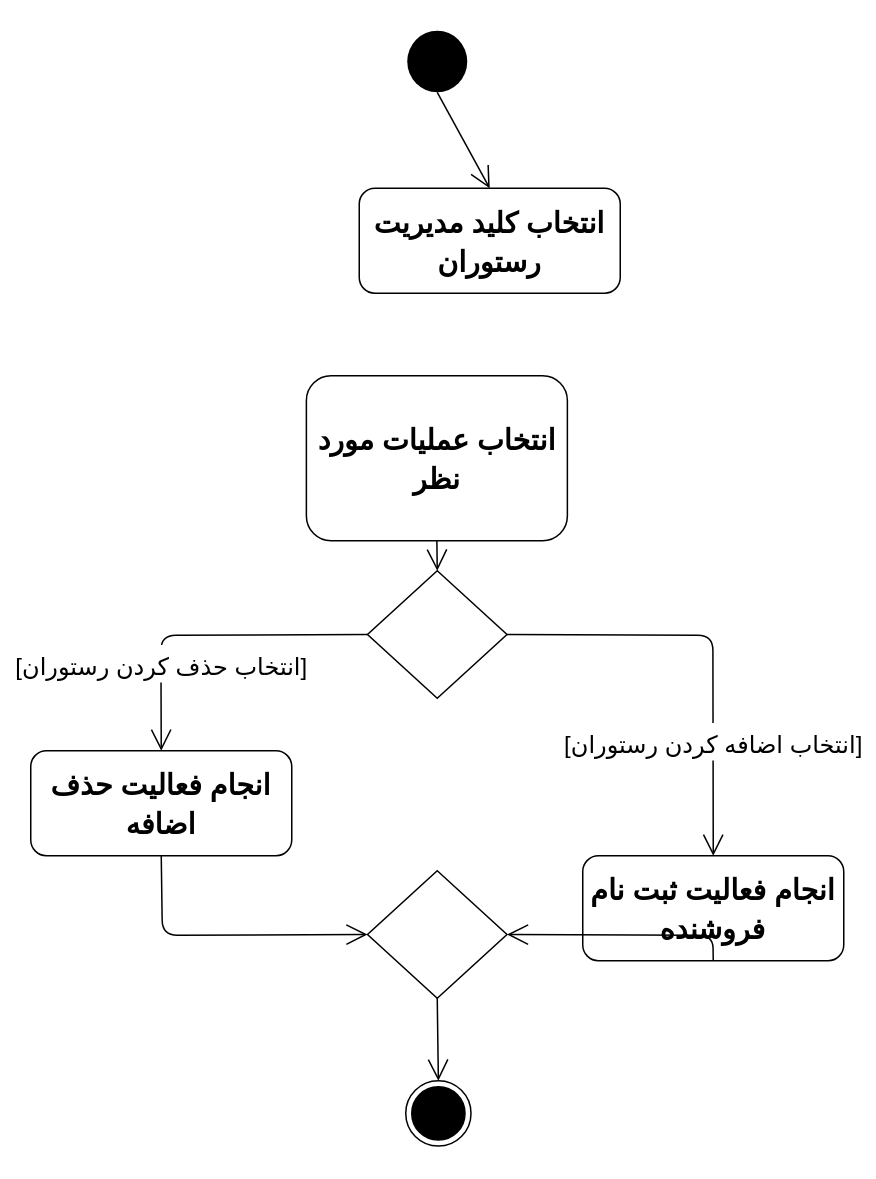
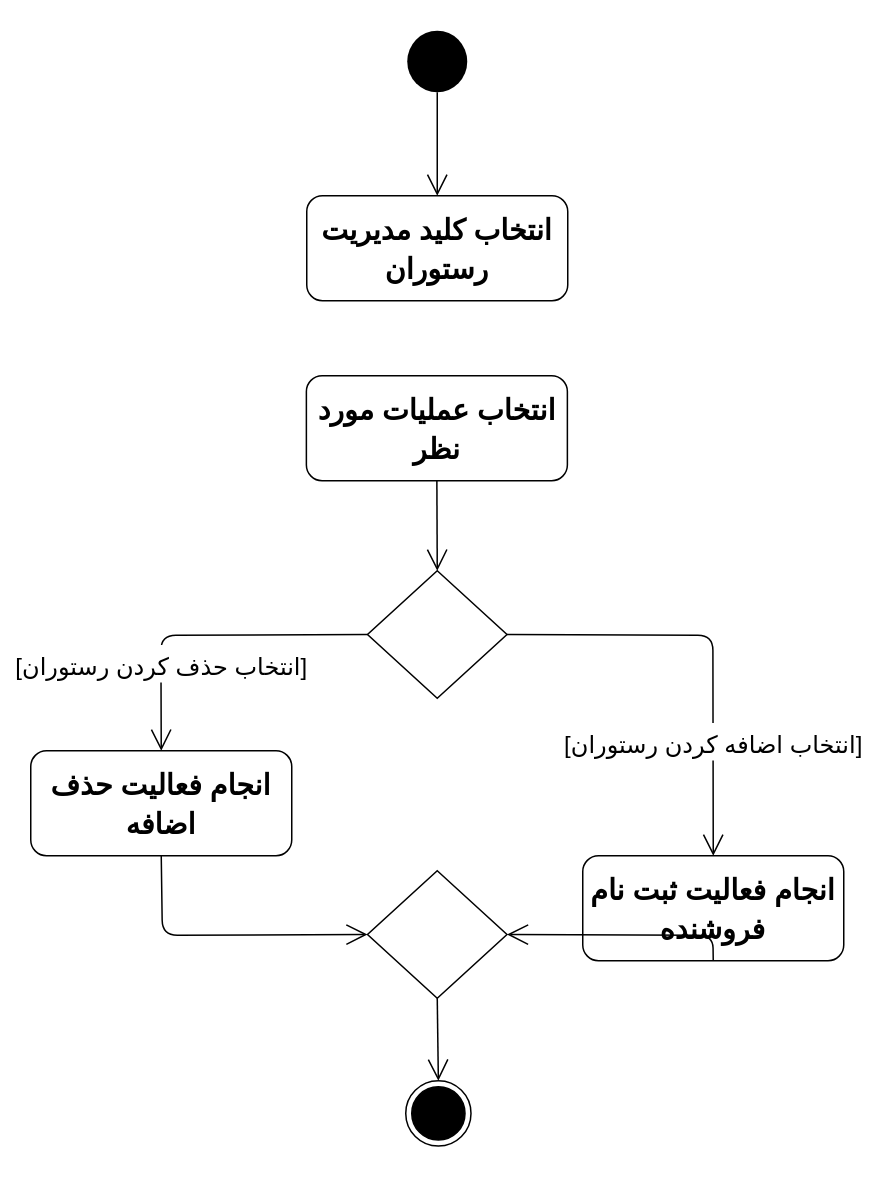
- <mxCell id="5" value="&lt;span style=&quot;font-size: 19px&quot;&gt;انتخاب کلید مدیریت رستوران&lt;/span&gt;" style="shape=rect;html=1;rounded=1;whiteSpace=wrap;align=center;fontSize=21;fontStyle=1" parent="1" vertex="1"><mxGeometry x="239" y="125" width="174" height="70" as="geometry" /></mxCell>
+ <mxCell id="5" value="&lt;span style=&quot;font-size: 19px&quot;&gt;انتخاب کلید مدیریت رستوران&lt;/span&gt;" style="shape=rect;html=1;rounded=1;whiteSpace=wrap;align=center;fontSize=21;fontStyle=1" parent="1" vertex="1"><mxGeometry x="204" y="130" width="174" height="70" as="geometry" /></mxCell>
- <mxCell id="16" value="&lt;span style=&quot;font-size: 19px&quot;&gt;انتخاب عملیات مورد نظر&lt;/span&gt;" style="shape=rect;html=1;rounded=1;whiteSpace=wrap;align=center;fontSize=21;fontStyle=1" parent="1" vertex="1"><mxGeometry x="203.75" y="250" width="174" height="110" as="geometry" /></mxCell>
+ <mxCell id="16" value="&lt;span style=&quot;font-size: 19px&quot;&gt;انتخاب عملیات مورد نظر&lt;/span&gt;" style="shape=rect;html=1;rounded=1;whiteSpace=wrap;align=center;fontSize=21;fontStyle=1" parent="1" vertex="1"><mxGeometry x="203.75" y="250" width="174" height="70" as="geometry" /></mxCell>
